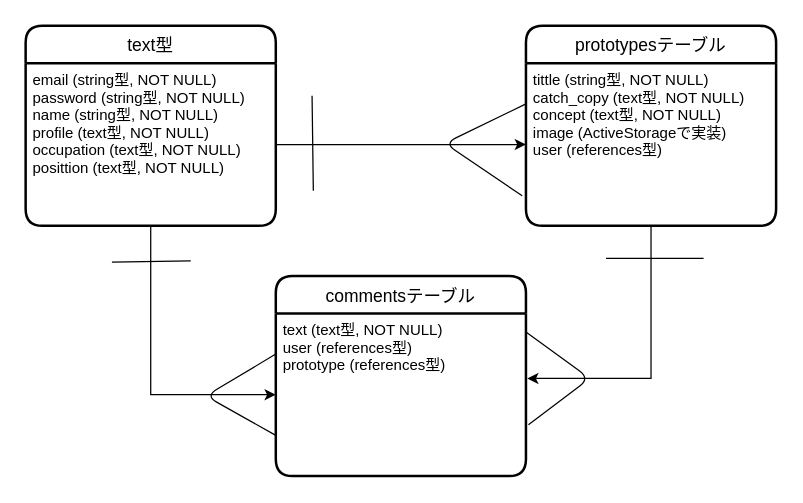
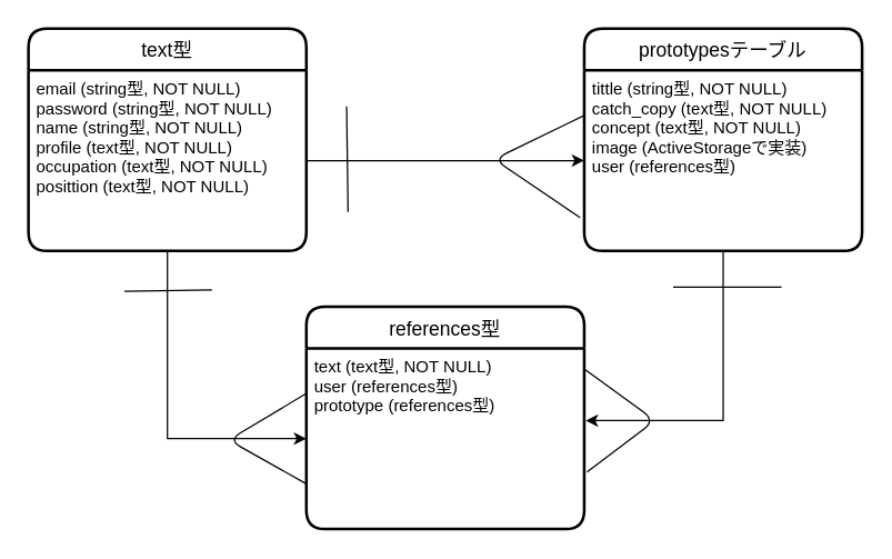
- <mxCell id="7" value="commentsテーブル" style="swimlane;childLayout=stackLayout;horizontal=1;startSize=30;horizontalStack=0;rounded=1;fontSize=14;fontStyle=0;strokeWidth=2;resizeParent=0;resizeLast=1;shadow=0;dashed=0;align=center;" vertex="1" parent="1"><mxGeometry x="220" y="220" width="200" height="160" as="geometry" /></mxCell>
+ <mxCell id="7" value="references型" style="swimlane;childLayout=stackLayout;horizontal=1;startSize=30;horizontalStack=0;rounded=1;fontSize=14;fontStyle=0;strokeWidth=2;resizeParent=0;resizeLast=1;shadow=0;dashed=0;align=center;" vertex="1" parent="1"><mxGeometry x="220" y="220" width="200" height="160" as="geometry" /></mxCell>
